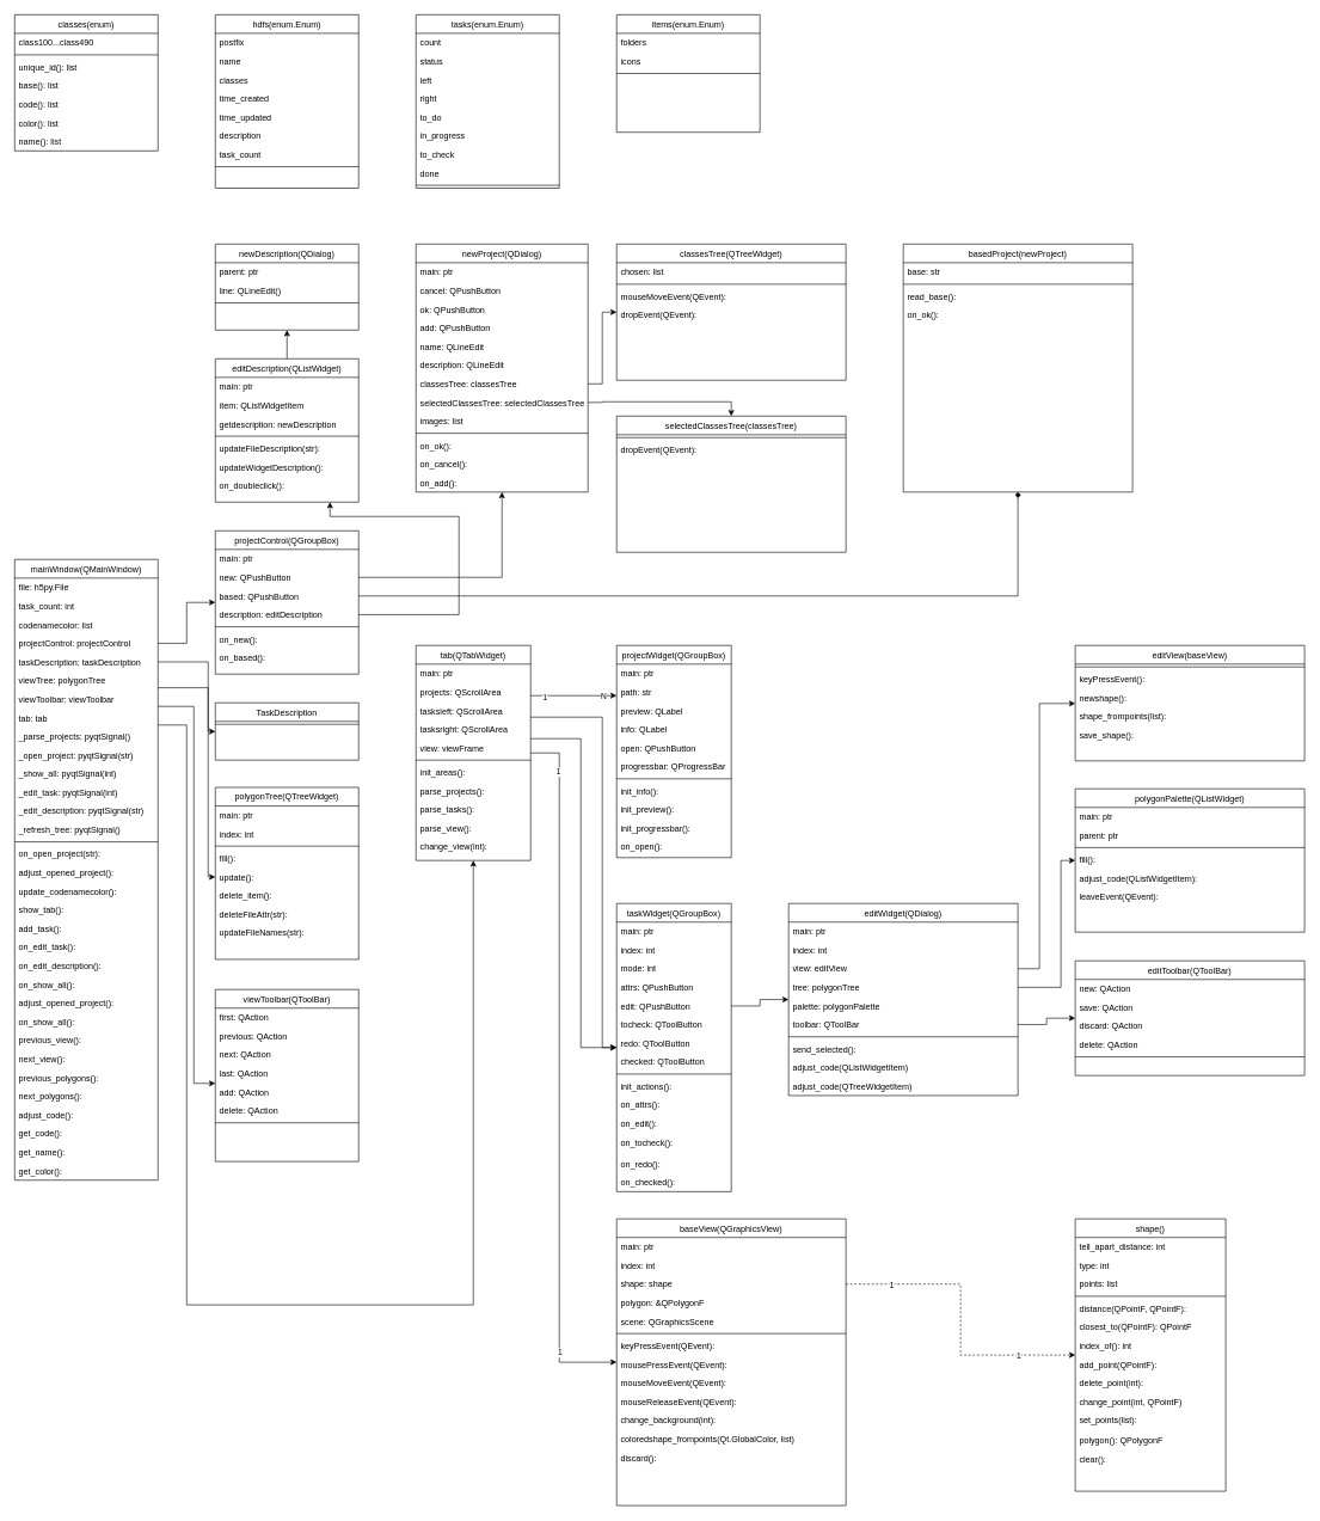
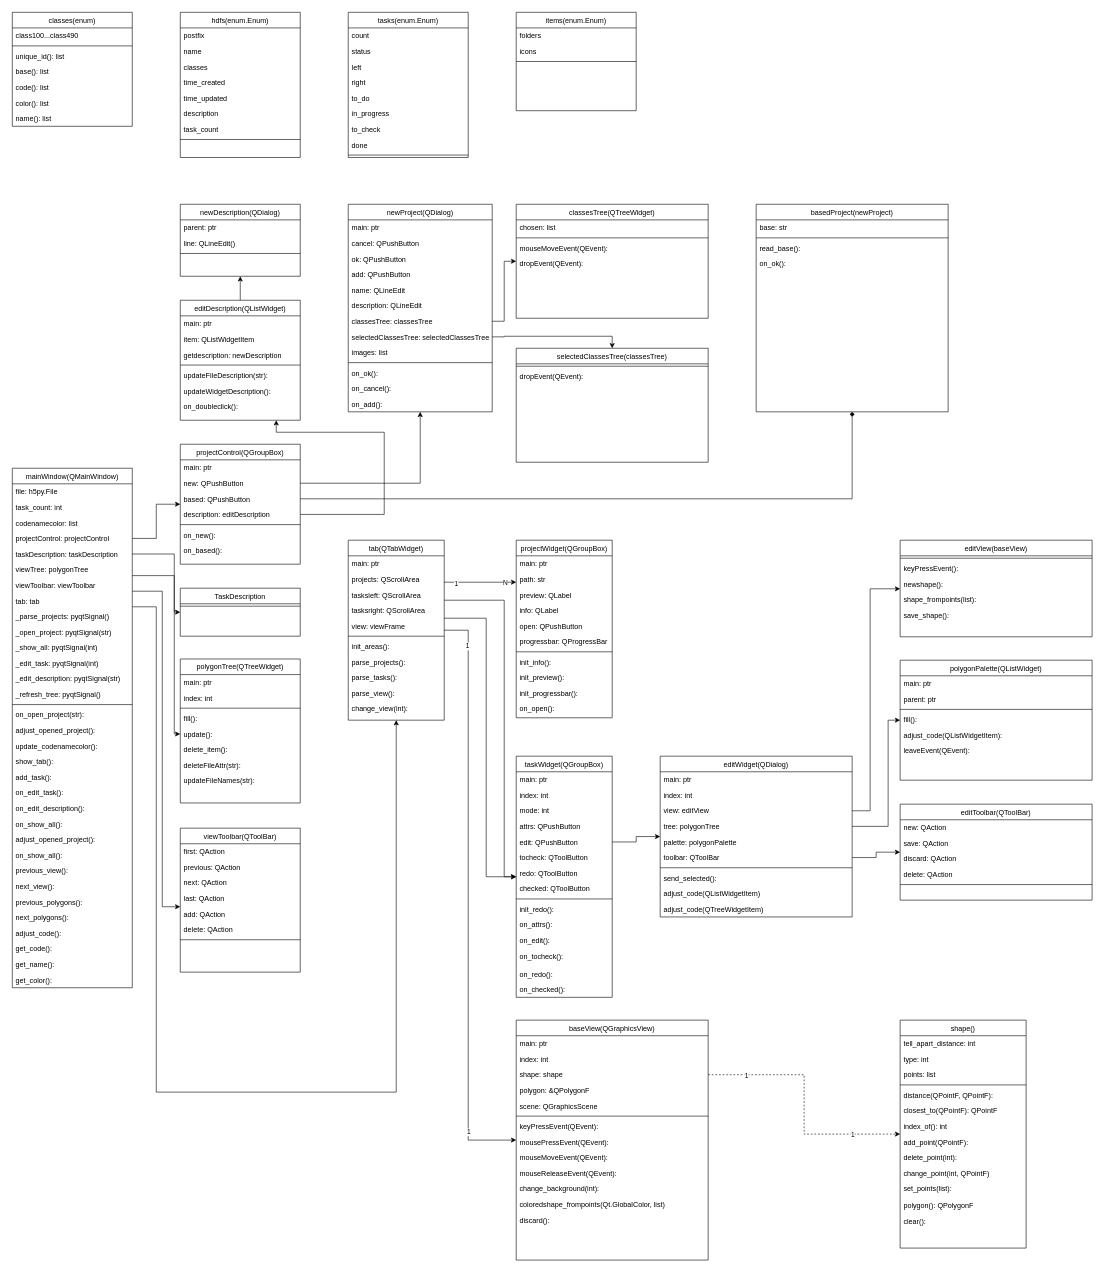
- <mxCell id="58" value="init_actions():" style="text;align=left;verticalAlign=top;spacingLeft=4;spacingRight=4;overflow=hidden;rotatable=0;points=[[0,0.5],[1,0.5]];portConstraint=eastwest;" parent="48" vertex="1"><mxGeometry y="242" width="160" height="26" as="geometry" /></mxCell>
+ <mxCell id="58" value="init_redo():" style="text;align=left;verticalAlign=top;spacingLeft=4;spacingRight=4;overflow=hidden;rotatable=0;points=[[0,0.5],[1,0.5]];portConstraint=eastwest;" parent="48" vertex="1"><mxGeometry y="242" width="160" height="26" as="geometry" /></mxCell>
